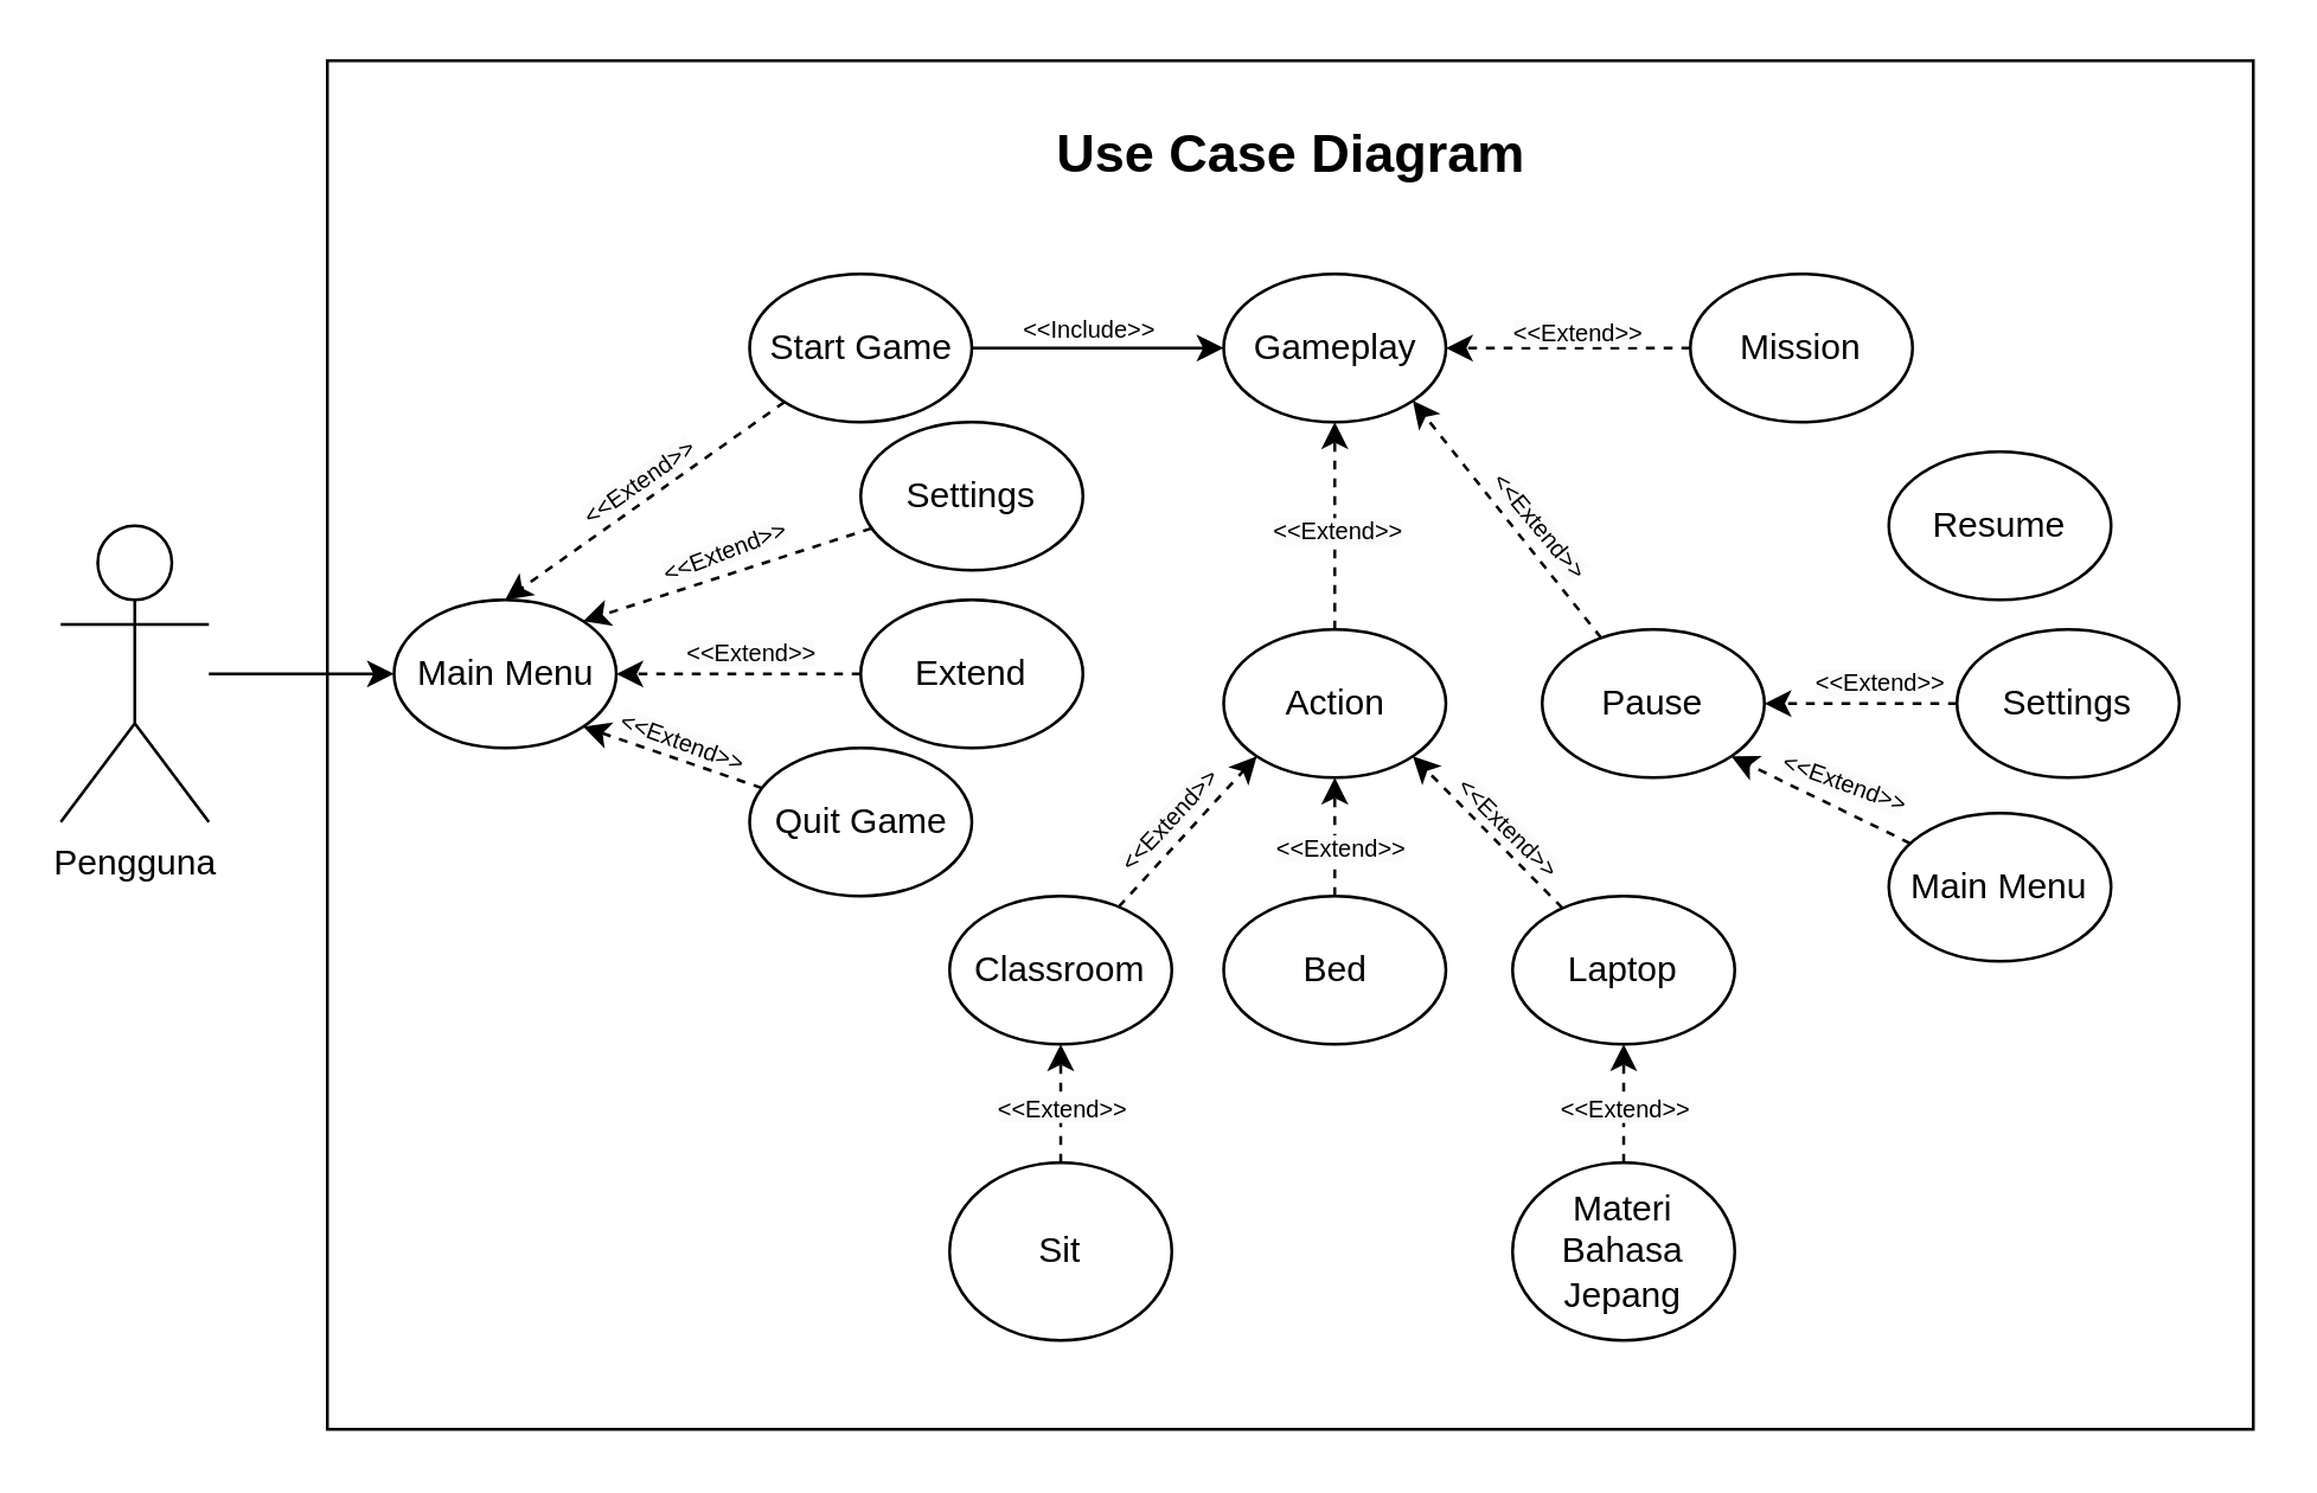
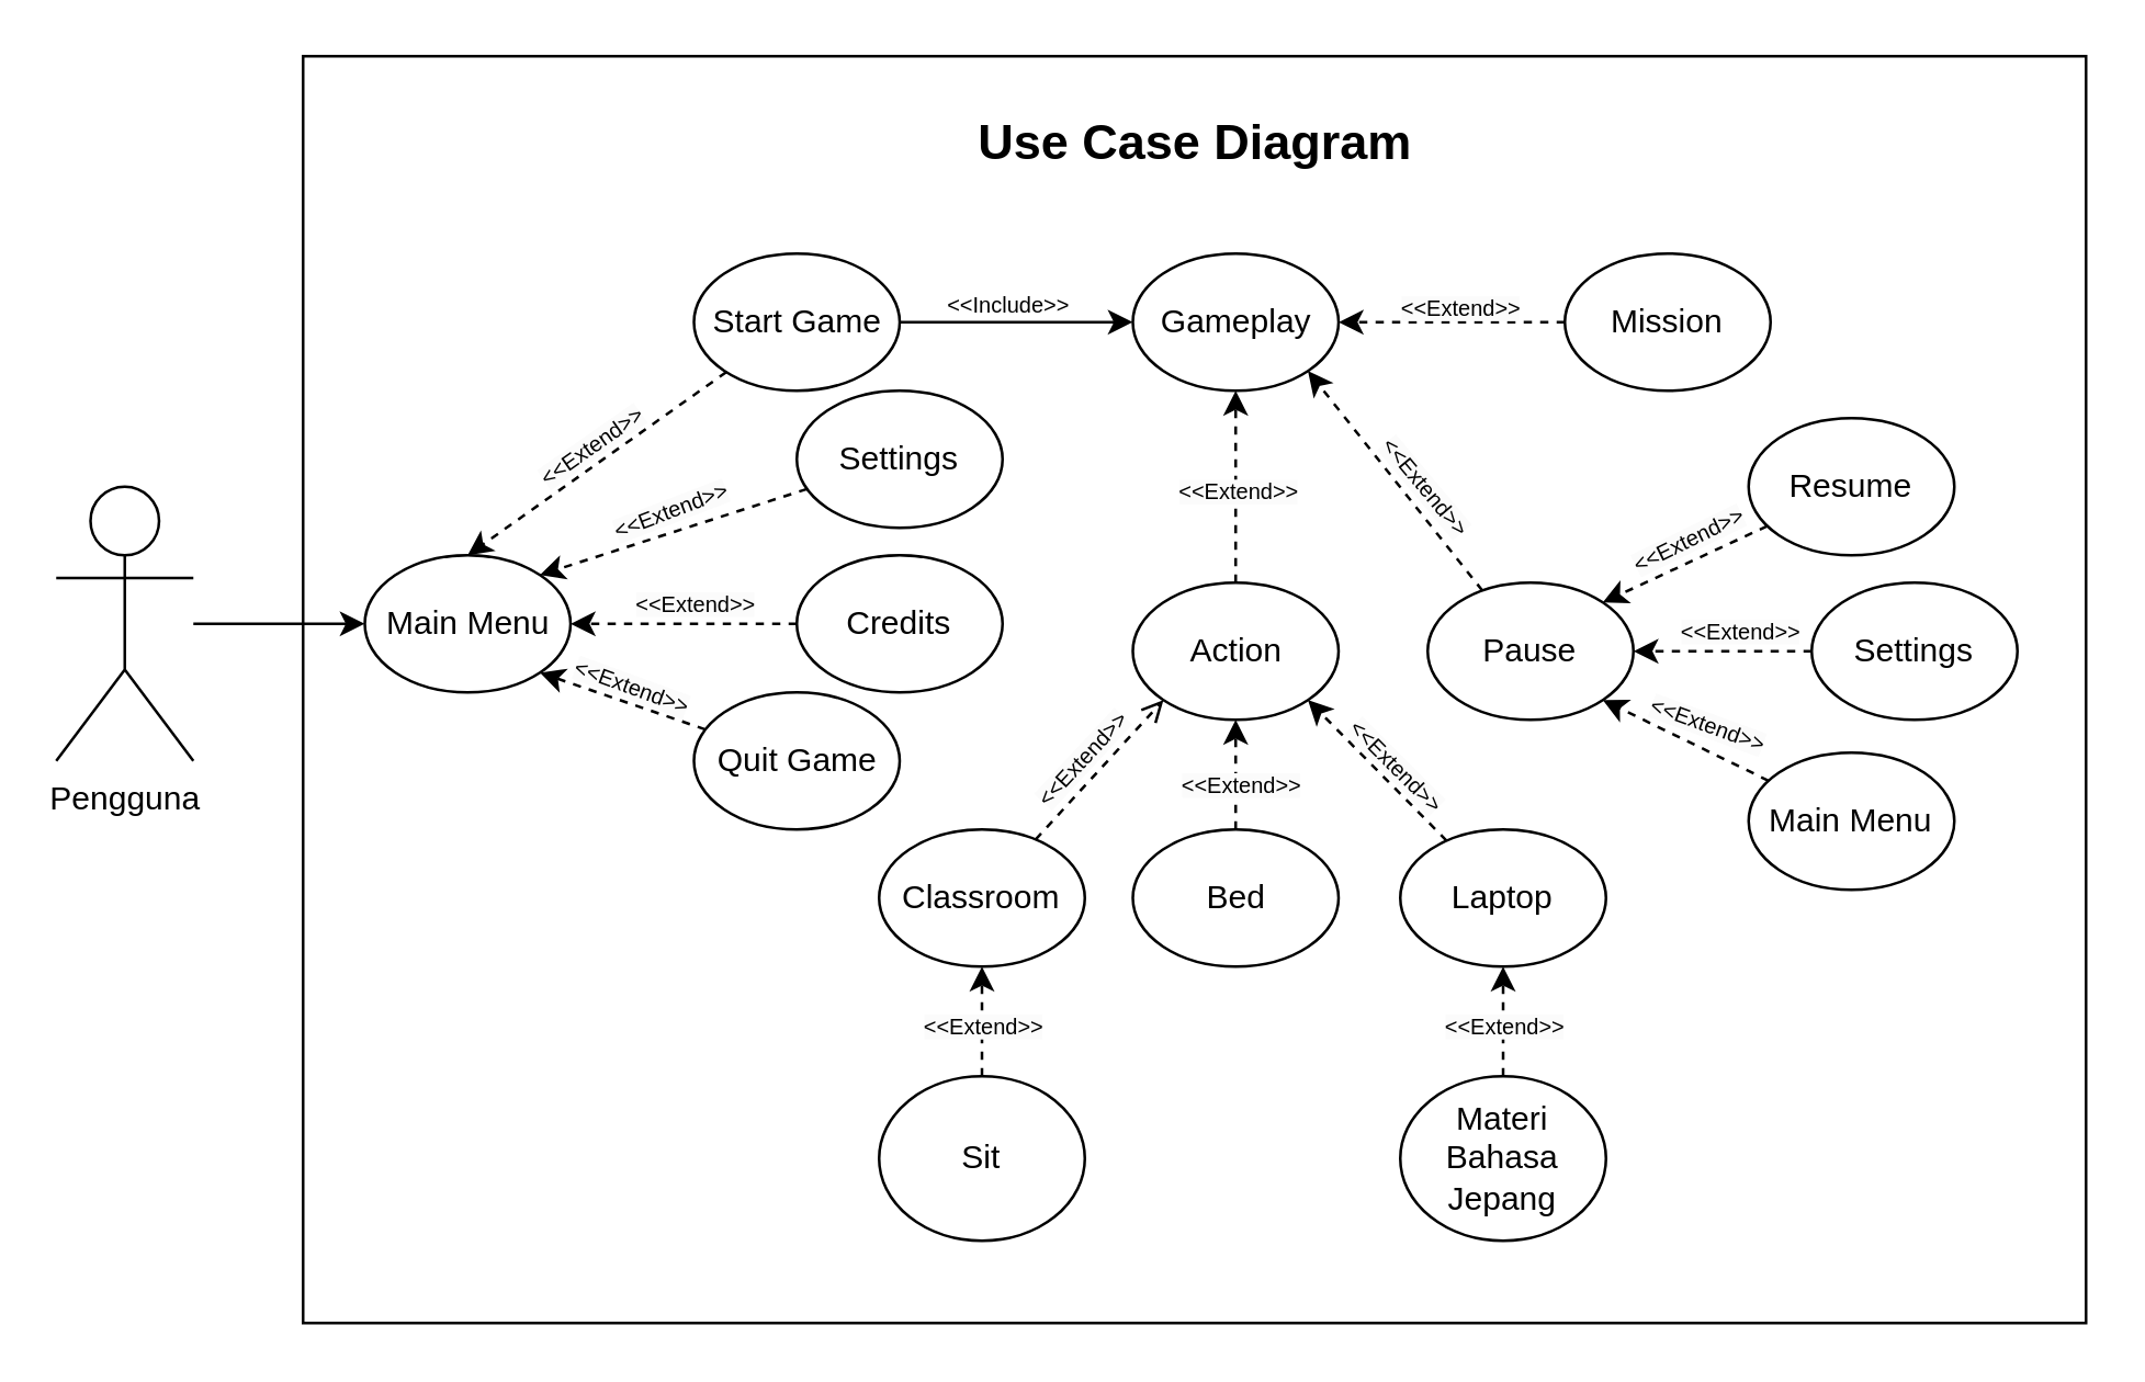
+ <mxCell id="35" style="rounded=0;orthogonalLoop=1;jettySize=auto;html=1;entryX=1;entryY=0;entryDx=0;entryDy=0;dashed=1;" parent="1" source="37" target="22" edge="1"><mxGeometry relative="1" as="geometry" /></mxCell>
+ <mxCell id="36" value="&lt;span style=&quot;font-size: 8px; background-color: rgb(251, 251, 251);&quot;&gt;&amp;lt;&amp;lt;Extend&amp;gt;&amp;gt;&lt;/span&gt;" style="edgeLabel;html=1;align=center;verticalAlign=middle;resizable=0;points=[];rotation=334;fontSize=8;" parent="35" vertex="1" connectable="0"><mxGeometry x="-0.126" y="-1" relative="1" as="geometry"><mxPoint x="-3" y="-6" as="offset" /></mxGeometry></mxCell>
- <mxCell id="11" value="Extend" style="ellipse;whiteSpace=wrap;html=1;" parent="1" vertex="1"><mxGeometry x="290" y="202" width="75" height="50" as="geometry" /></mxCell>
+ <mxCell id="11" value="Credits" style="ellipse;whiteSpace=wrap;html=1;" parent="1" vertex="1"><mxGeometry x="290" y="202" width="75" height="50" as="geometry" /></mxCell>
- <mxCell id="32" style="rounded=0;orthogonalLoop=1;jettySize=auto;html=1;entryX=0;entryY=1;entryDx=0;entryDy=0;dashed=1;" parent="1" source="34" target="25" edge="1"><mxGeometry relative="1" as="geometry" /></mxCell>
+ <mxCell id="32" style="rounded=0;orthogonalLoop=1;jettySize=auto;html=1;entryX=0;entryY=1;entryDx=0;entryDy=0;dashed=1;endArrow=open;" parent="1" source="34" target="25" edge="1"><mxGeometry relative="1" as="geometry" /></mxCell>
